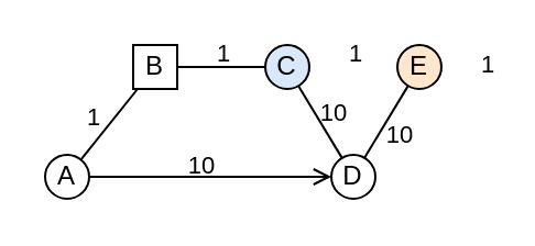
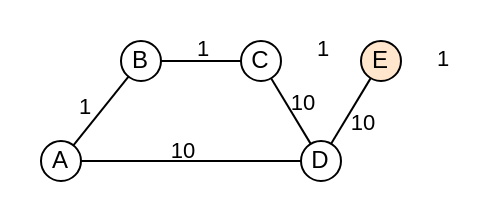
- <mxCell id="11" value="B" style="whiteSpace=wrap;html=1;rounded=0;" vertex="1" parent="1"><mxGeometry x="60" y="20" width="20" height="20" as="geometry" /></mxCell>
+ <mxCell id="11" value="B" style="ellipse;whiteSpace=wrap;html=1;" vertex="1" parent="1"><mxGeometry x="60" y="20" width="20" height="20" as="geometry" /></mxCell>
- <mxCell id="13" value="C" style="ellipse;whiteSpace=wrap;html=1;fillColor=#dae8fc;" vertex="1" parent="1"><mxGeometry x="120" y="20" width="20" height="20" as="geometry" /></mxCell>
+ <mxCell id="13" value="C" style="ellipse;whiteSpace=wrap;html=1;" vertex="1" parent="1"><mxGeometry x="120" y="20" width="20" height="20" as="geometry" /></mxCell>
- <mxCell id="8" value="" style="edgeStyle=none;html=1;endArrow=open;endFill=0;" edge="1" parent="1" source="9" target="16"><mxGeometry relative="1" as="geometry" /></mxCell>
+ <mxCell id="8" value="" style="edgeStyle=none;html=1;endArrow=none;endFill=0;" edge="1" parent="1" source="9" target="16"><mxGeometry relative="1" as="geometry" /></mxCell>
